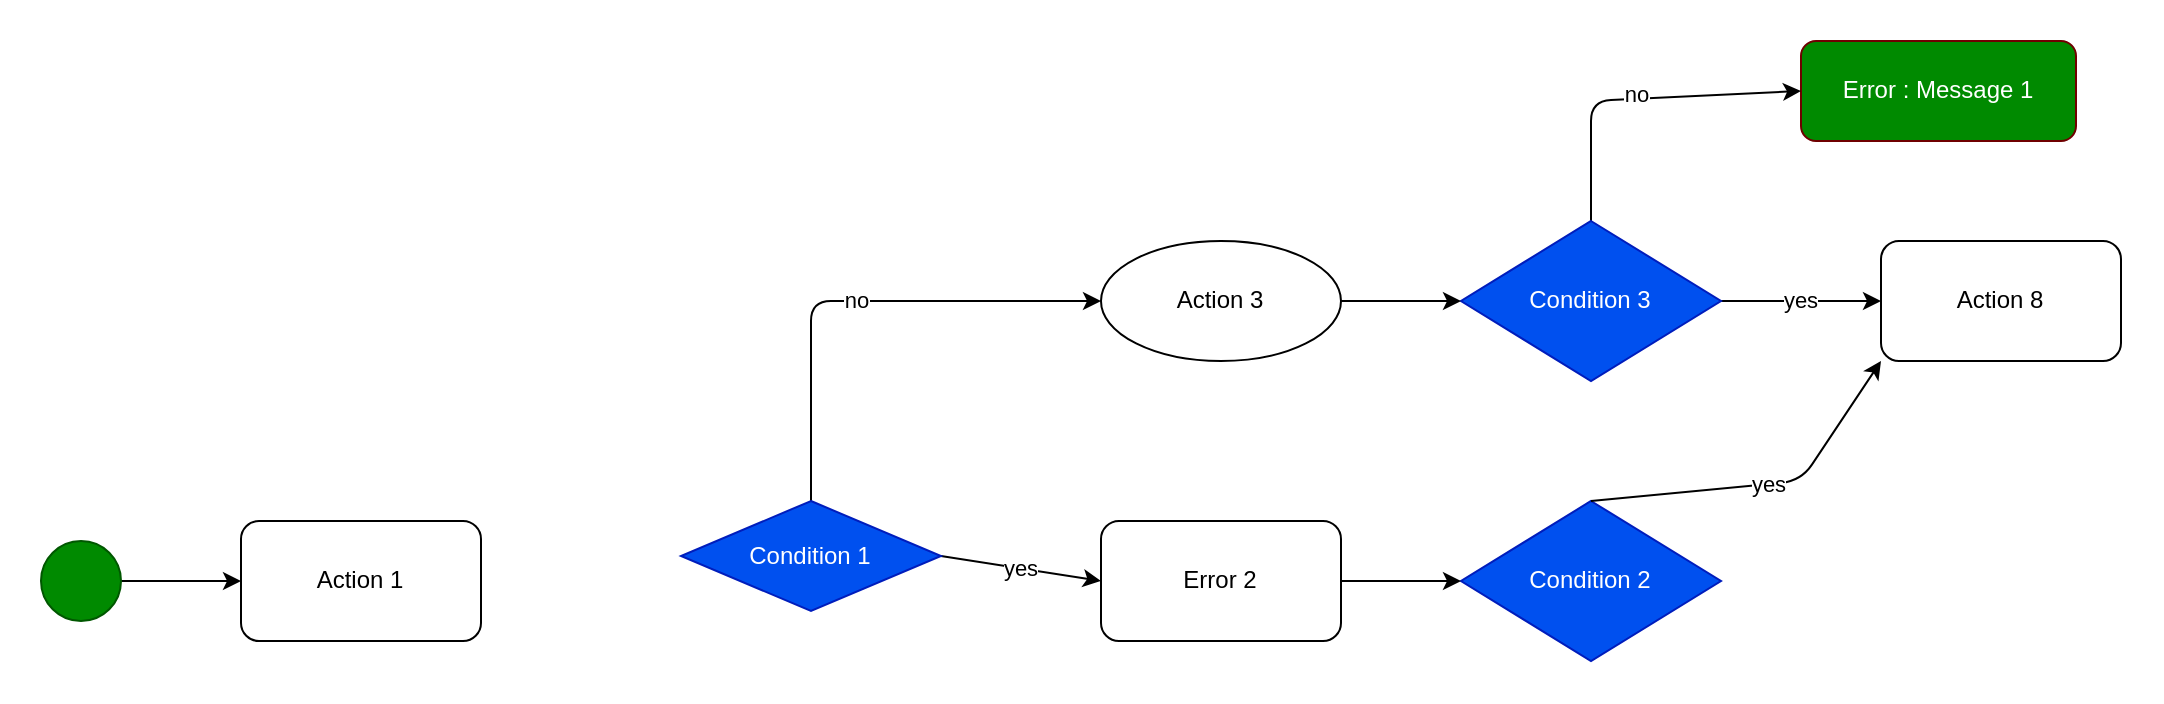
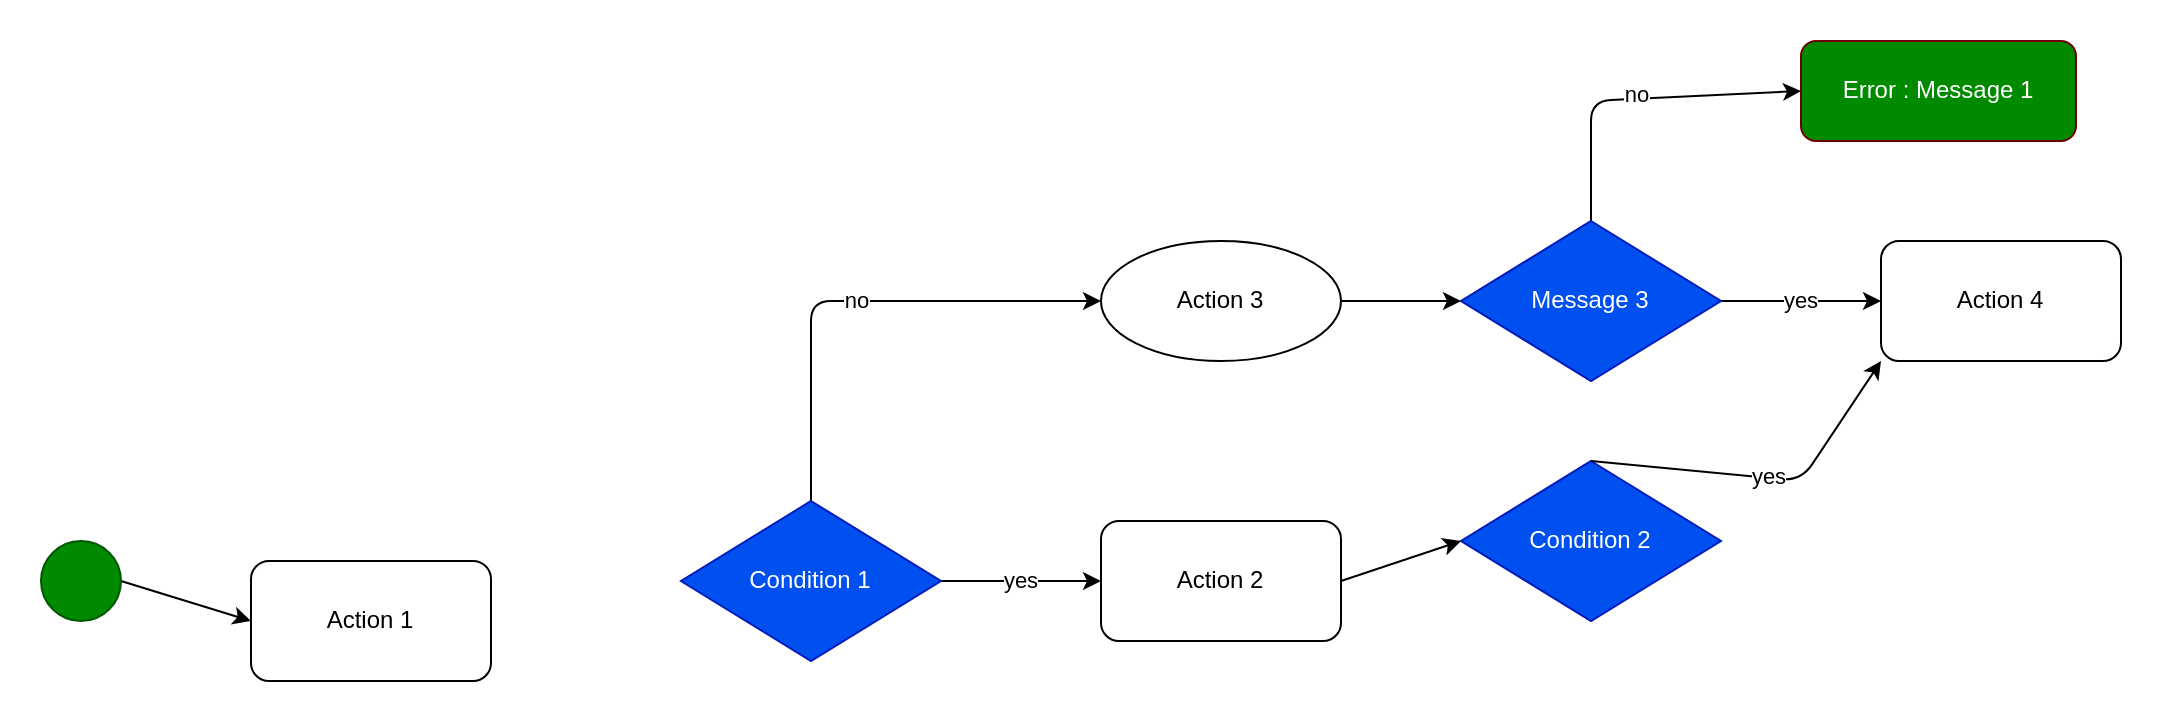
- <mxCell id="16" value="Condition 3" style="rhombus;whiteSpace=wrap;html=1;fillColor=#0050ef;fontColor=#ffffff;strokeColor=#001DBC;" parent="1" vertex="1"><mxGeometry x="730" y="110" width="130" height="80" as="geometry" /></mxCell>
+ <mxCell id="16" value="Message 3" style="rhombus;whiteSpace=wrap;html=1;fillColor=#0050ef;fontColor=#ffffff;strokeColor=#001DBC;" parent="1" vertex="1"><mxGeometry x="730" y="110" width="130" height="80" as="geometry" /></mxCell>
- <mxCell id="18" value="Action 8" style="rounded=1;whiteSpace=wrap;html=1;" parent="1" vertex="1"><mxGeometry x="940" y="120" width="120" height="60" as="geometry" /></mxCell>
+ <mxCell id="18" value="Action 4" style="rounded=1;whiteSpace=wrap;html=1;" parent="1" vertex="1"><mxGeometry x="940" y="120" width="120" height="60" as="geometry" /></mxCell>
- <mxCell id="5" value="Condition 1" style="rhombus;whiteSpace=wrap;html=1;fillColor=#0050ef;fontColor=#ffffff;strokeColor=#001DBC;" parent="1" vertex="1"><mxGeometry x="340" y="250" width="130" height="55" as="geometry" /></mxCell>
+ <mxCell id="5" value="Condition 1" style="rhombus;whiteSpace=wrap;html=1;fillColor=#0050ef;fontColor=#ffffff;strokeColor=#001DBC;" parent="1" vertex="1"><mxGeometry x="340" y="250" width="130" height="80" as="geometry" /></mxCell>
- <mxCell id="2" value="Action 1" style="rounded=1;whiteSpace=wrap;html=1;" parent="1" vertex="1"><mxGeometry x="120" y="260" width="120" height="60" as="geometry" /></mxCell>
+ <mxCell id="2" value="Action 1" style="rounded=1;whiteSpace=wrap;html=1;" parent="1" vertex="1"><mxGeometry x="125" y="280" width="120" height="60" as="geometry" /></mxCell>
- <mxCell id="6" value="Error 2" style="rounded=1;whiteSpace=wrap;html=1;" parent="1" vertex="1"><mxGeometry x="550" y="260" width="120" height="60" as="geometry" /></mxCell>
+ <mxCell id="6" value="Action 2" style="rounded=1;whiteSpace=wrap;html=1;" parent="1" vertex="1"><mxGeometry x="550" y="260" width="120" height="60" as="geometry" /></mxCell>
- <mxCell id="9" value="Condition 2" style="rhombus;whiteSpace=wrap;html=1;fillColor=#0050ef;fontColor=#ffffff;strokeColor=#001DBC;" parent="1" vertex="1"><mxGeometry x="730" y="250" width="130" height="80" as="geometry" /></mxCell>
+ <mxCell id="9" value="Condition 2" style="rhombus;whiteSpace=wrap;html=1;fillColor=#0050ef;fontColor=#ffffff;strokeColor=#001DBC;" parent="1" vertex="1"><mxGeometry x="730" y="230" width="130" height="80" as="geometry" /></mxCell>
